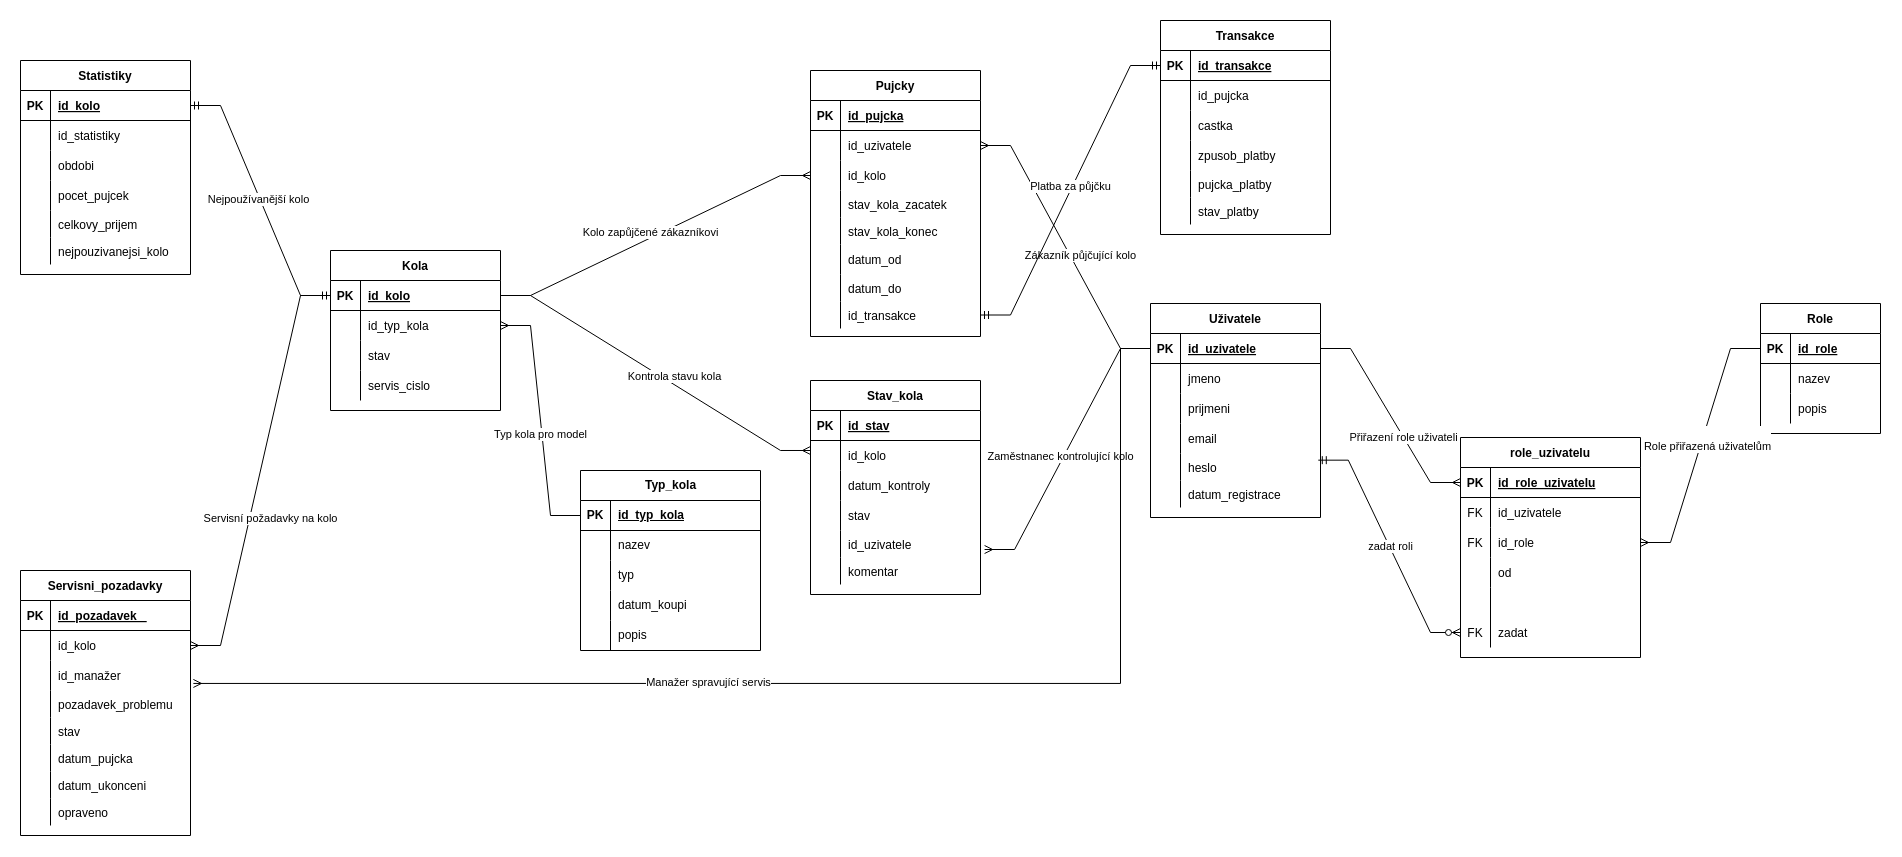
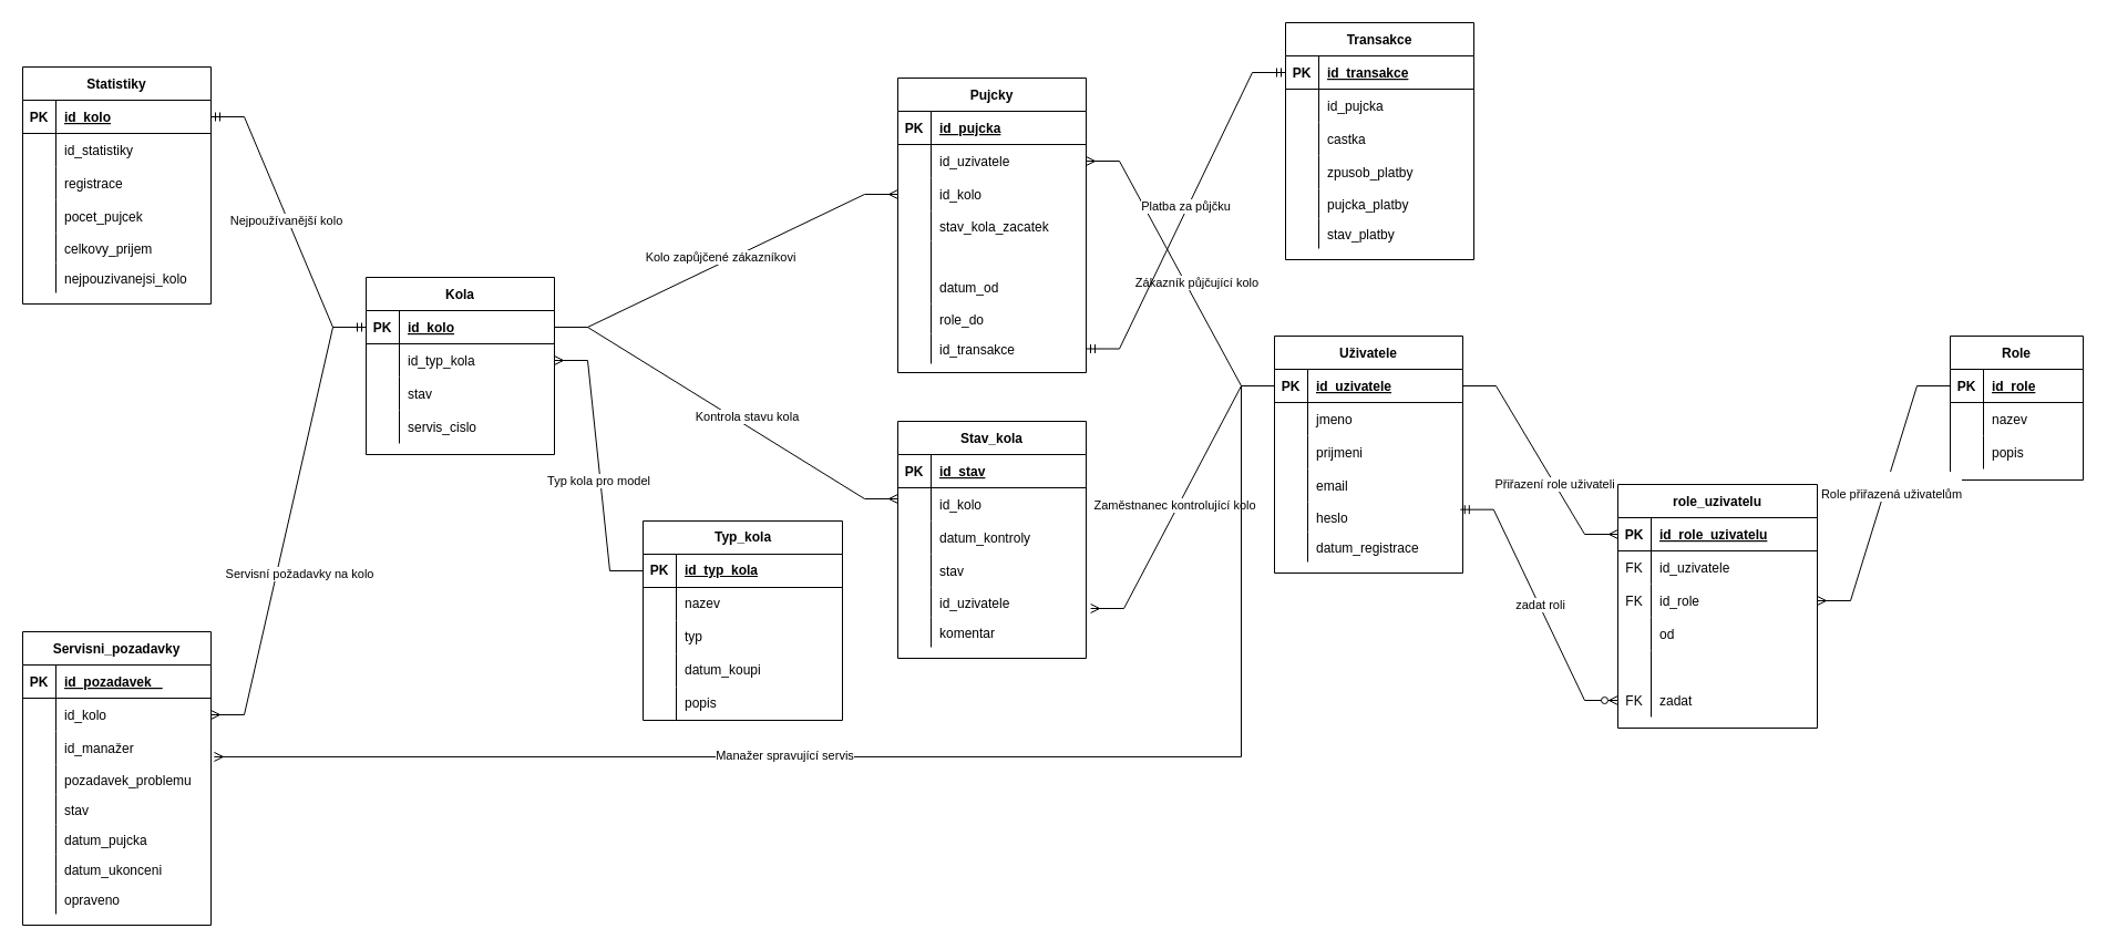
- <mxCell id="140" value="obdobi" style="shape=partialRectangle;overflow=hidden;connectable=0;fillColor=none;top=0;left=0;bottom=0;right=0;align=left;spacingLeft=6;" parent="138" vertex="1"><mxGeometry x="30" width="140" height="30" as="geometry"><mxRectangle width="140" height="30" as="alternateBounds" /></mxGeometry></mxCell>
+ <mxCell id="140" value="registrace" style="shape=partialRectangle;overflow=hidden;connectable=0;fillColor=none;top=0;left=0;bottom=0;right=0;align=left;spacingLeft=6;" parent="138" vertex="1"><mxGeometry x="30" width="140" height="30" as="geometry"><mxRectangle width="140" height="30" as="alternateBounds" /></mxGeometry></mxCell>
- <mxCell id="199" value="stav_kola_konec" style="shape=partialRectangle;overflow=hidden;connectable=0;fillColor=none;top=0;left=0;bottom=0;right=0;align=left;spacingLeft=6;" vertex="1" parent="197"><mxGeometry x="30" width="140" height="27" as="geometry"><mxRectangle width="140" height="27" as="alternateBounds" /></mxGeometry></mxCell>
- <mxCell id="205" value="datum_do" style="shape=partialRectangle;overflow=hidden;connectable=0;fillColor=none;top=0;left=0;bottom=0;right=0;align=left;spacingLeft=6;" parent="203" vertex="1"><mxGeometry x="30" width="140" height="27" as="geometry"><mxRectangle width="140" height="27" as="alternateBounds" /></mxGeometry></mxCell>
+ <mxCell id="205" value="role_do" style="shape=partialRectangle;overflow=hidden;connectable=0;fillColor=none;top=0;left=0;bottom=0;right=0;align=left;spacingLeft=6;" parent="203" vertex="1"><mxGeometry x="30" width="140" height="27" as="geometry"><mxRectangle width="140" height="27" as="alternateBounds" /></mxGeometry></mxCell>
